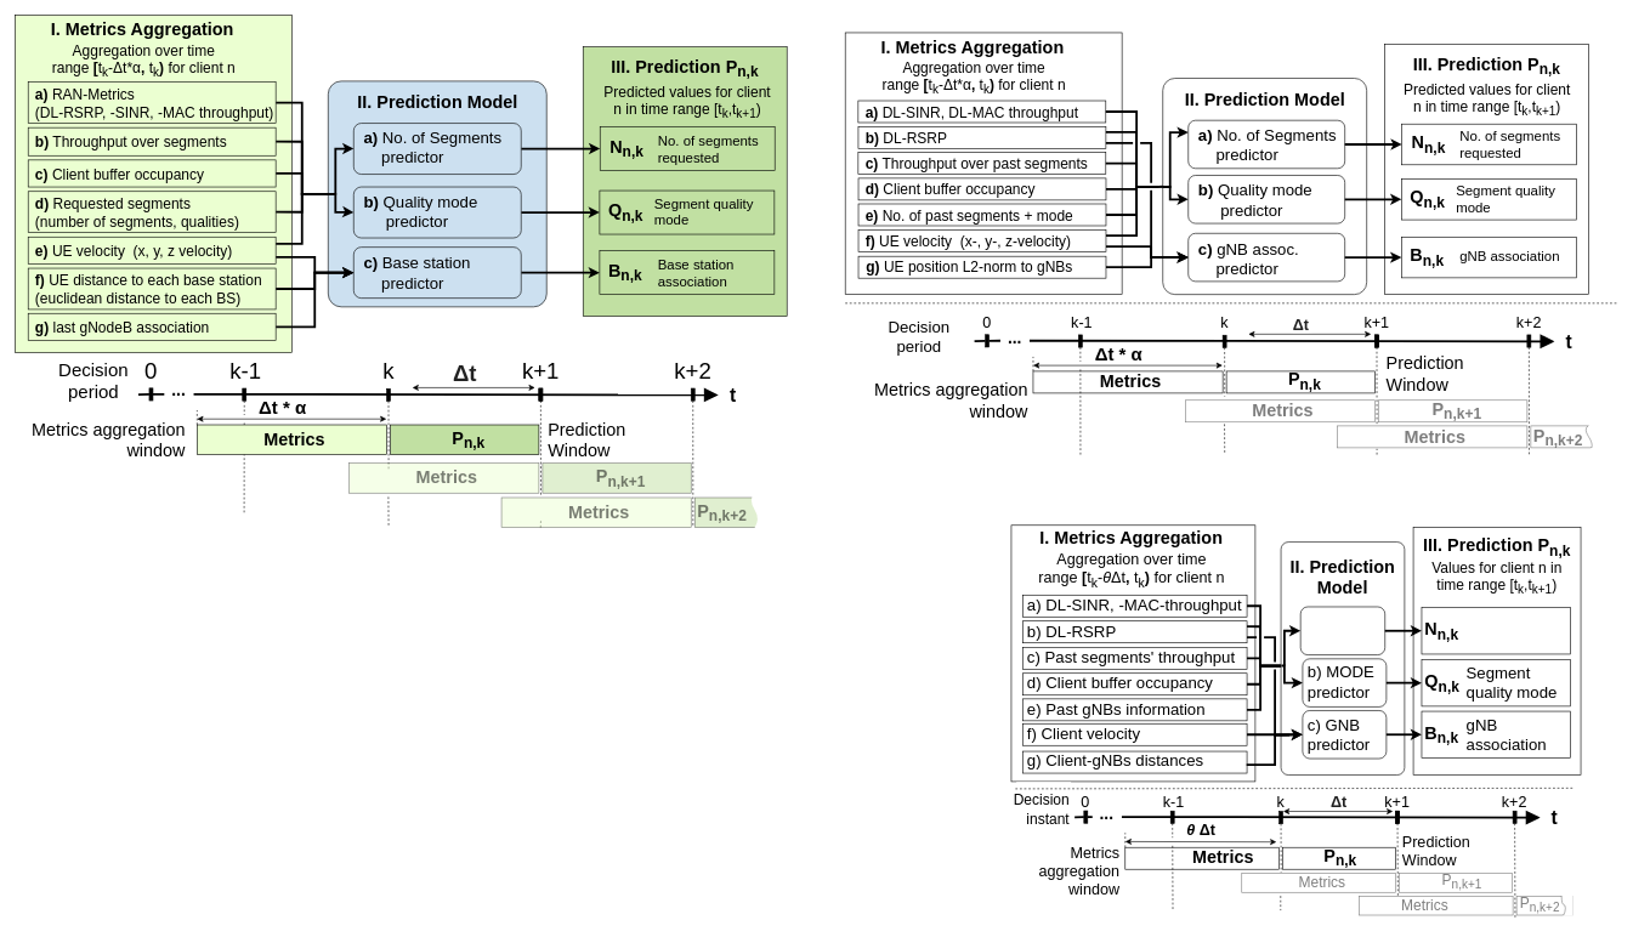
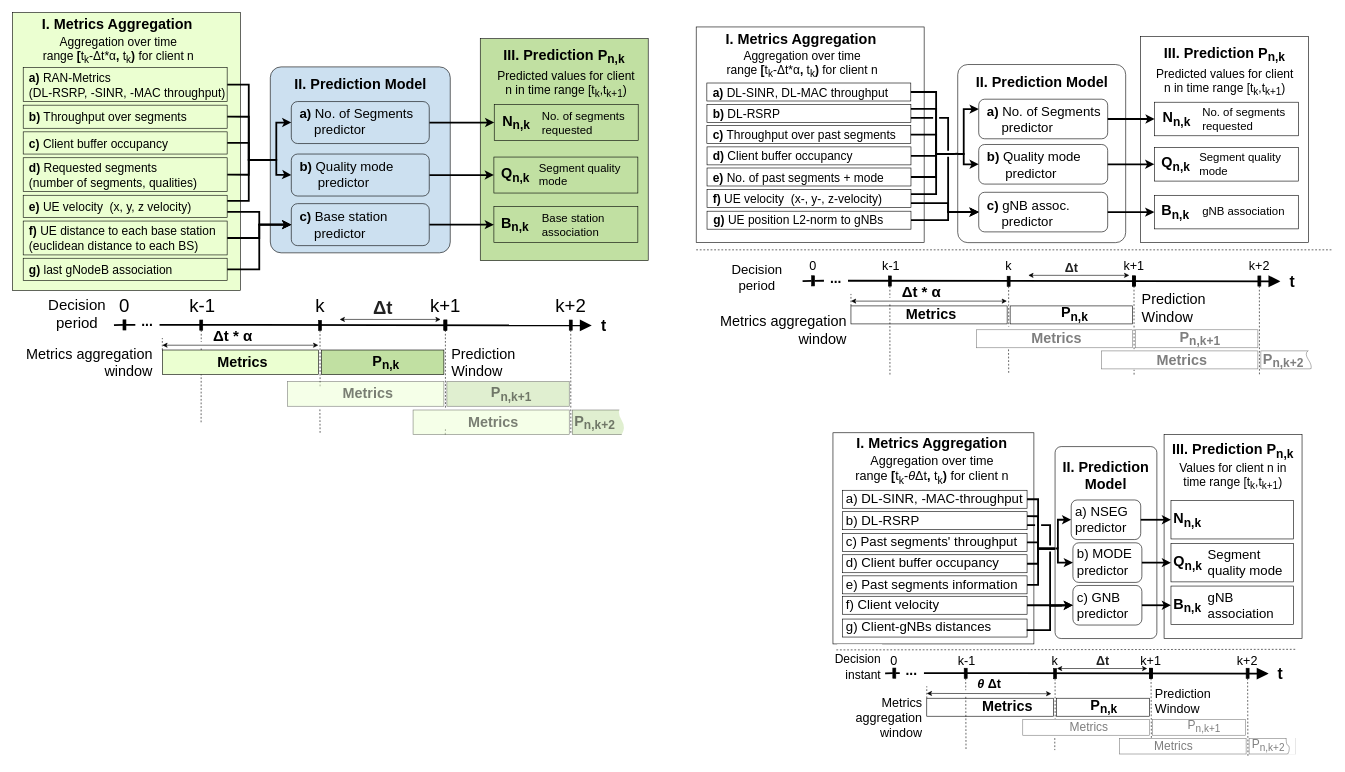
+ <mxCell id="223" value="&lt;span style=&quot;font-size: 22px&quot;&gt;a)&lt;/span&gt;&lt;b style=&quot;font-size: 22px&quot;&gt; &lt;/b&gt;&lt;span style=&quot;font-size: 22px&quot;&gt;NSEG predictor&lt;/span&gt;" style="text;html=1;strokeColor=none;fillColor=none;align=left;verticalAlign=middle;whiteSpace=wrap;rounded=0;fontSize=22;" parent="1" vertex="1"><mxGeometry x="1790.35" y="838.72" width="100.72" height="54.56" as="geometry" /></mxCell>
- <mxCell id="237" value="&lt;font style=&quot;font-size: 22px&quot;&gt;&lt;span style=&quot;font-size: 22px ; font-family: &amp;#34;helvetica&amp;#34; ; font-style: normal ; letter-spacing: normal ; text-indent: 0px ; text-transform: none ; word-spacing: 0px ; display: inline ; float: none&quot;&gt;&lt;span style=&quot;font-size: 22px&quot;&gt;e)&lt;/span&gt;&lt;/span&gt;&lt;span style=&quot;font-size: 22px ; font-family: &amp;#34;helvetica&amp;#34; ; font-style: normal ; font-weight: 400 ; letter-spacing: normal ; text-indent: 0px ; text-transform: none ; word-spacing: 0px ; display: inline ; float: none&quot;&gt;&amp;nbsp;Past gNBs information&lt;br style=&quot;font-size: 22px&quot;&gt;&lt;/span&gt;&lt;/font&gt;" style="text;whiteSpace=wrap;html=1;fontSize=22;labelBackgroundColor=none;verticalAlign=middle;align=left;" parent="1" vertex="1"><mxGeometry x="1408.41" y="966.13" width="294.59" height="16.76" as="geometry" /></mxCell>
+ <mxCell id="237" value="&lt;font style=&quot;font-size: 22px&quot;&gt;&lt;span style=&quot;font-size: 22px ; font-family: &amp;#34;helvetica&amp;#34; ; font-style: normal ; letter-spacing: normal ; text-indent: 0px ; text-transform: none ; word-spacing: 0px ; display: inline ; float: none&quot;&gt;&lt;span style=&quot;font-size: 22px&quot;&gt;e)&lt;/span&gt;&lt;/span&gt;&lt;span style=&quot;font-size: 22px ; font-family: &amp;#34;helvetica&amp;#34; ; font-style: normal ; font-weight: 400 ; letter-spacing: normal ; text-indent: 0px ; text-transform: none ; word-spacing: 0px ; display: inline ; float: none&quot;&gt;&amp;nbsp;Past segments information&lt;br style=&quot;font-size: 22px&quot;&gt;&lt;/span&gt;&lt;/font&gt;" style="text;whiteSpace=wrap;html=1;fontSize=22;labelBackgroundColor=none;verticalAlign=middle;align=left;" parent="1" vertex="1"><mxGeometry x="1408.41" y="966.13" width="294.59" height="16.76" as="geometry" /></mxCell>
